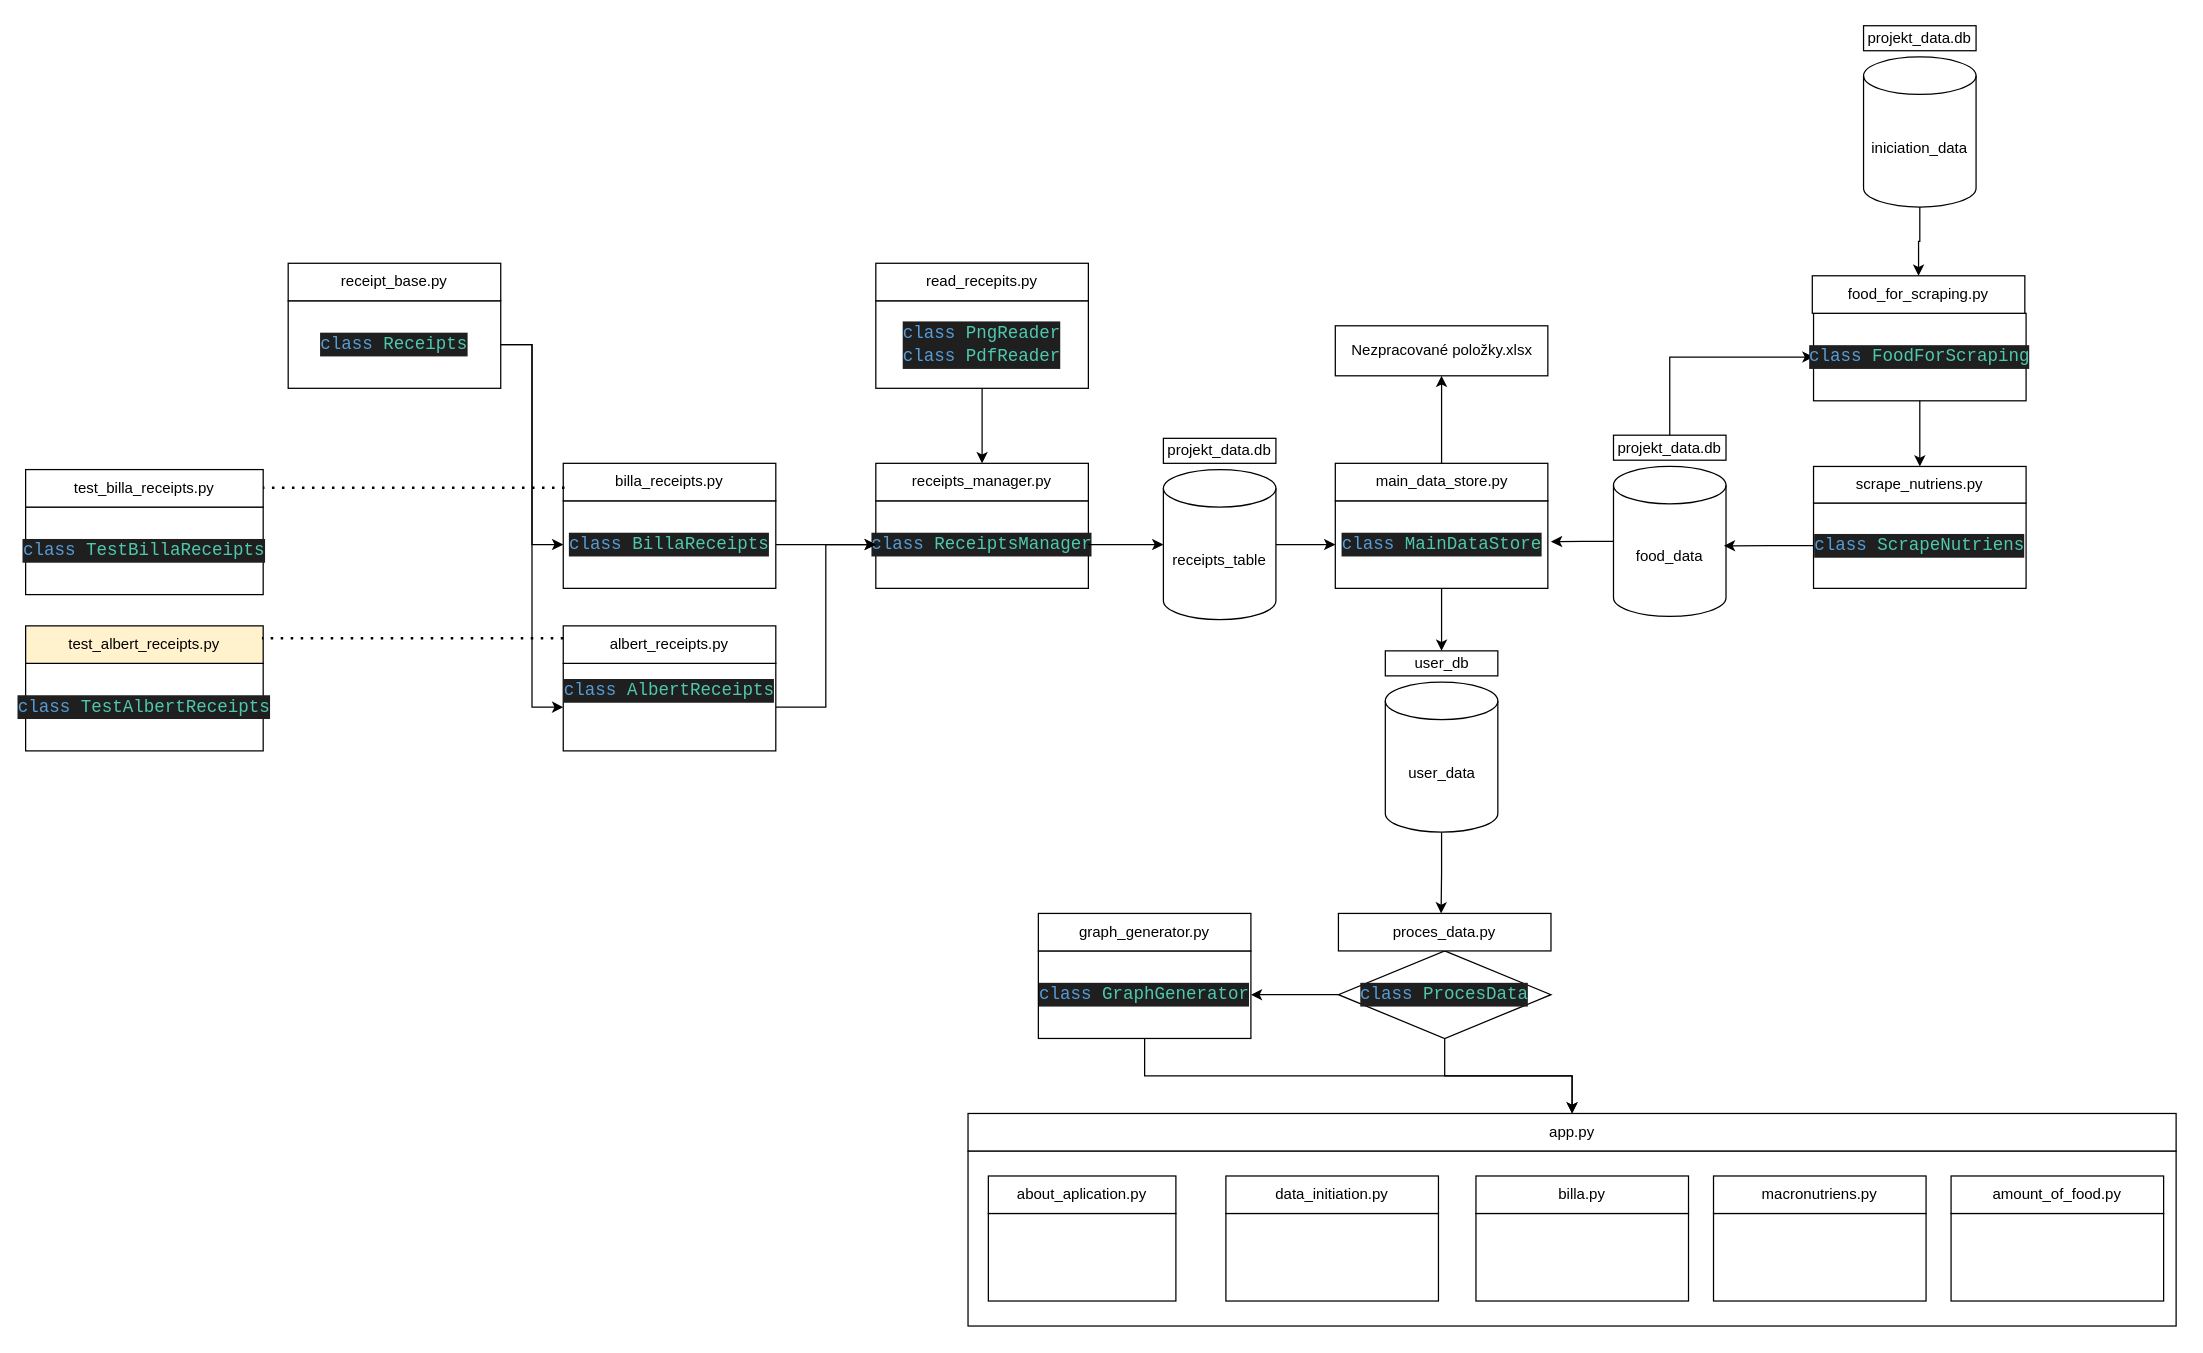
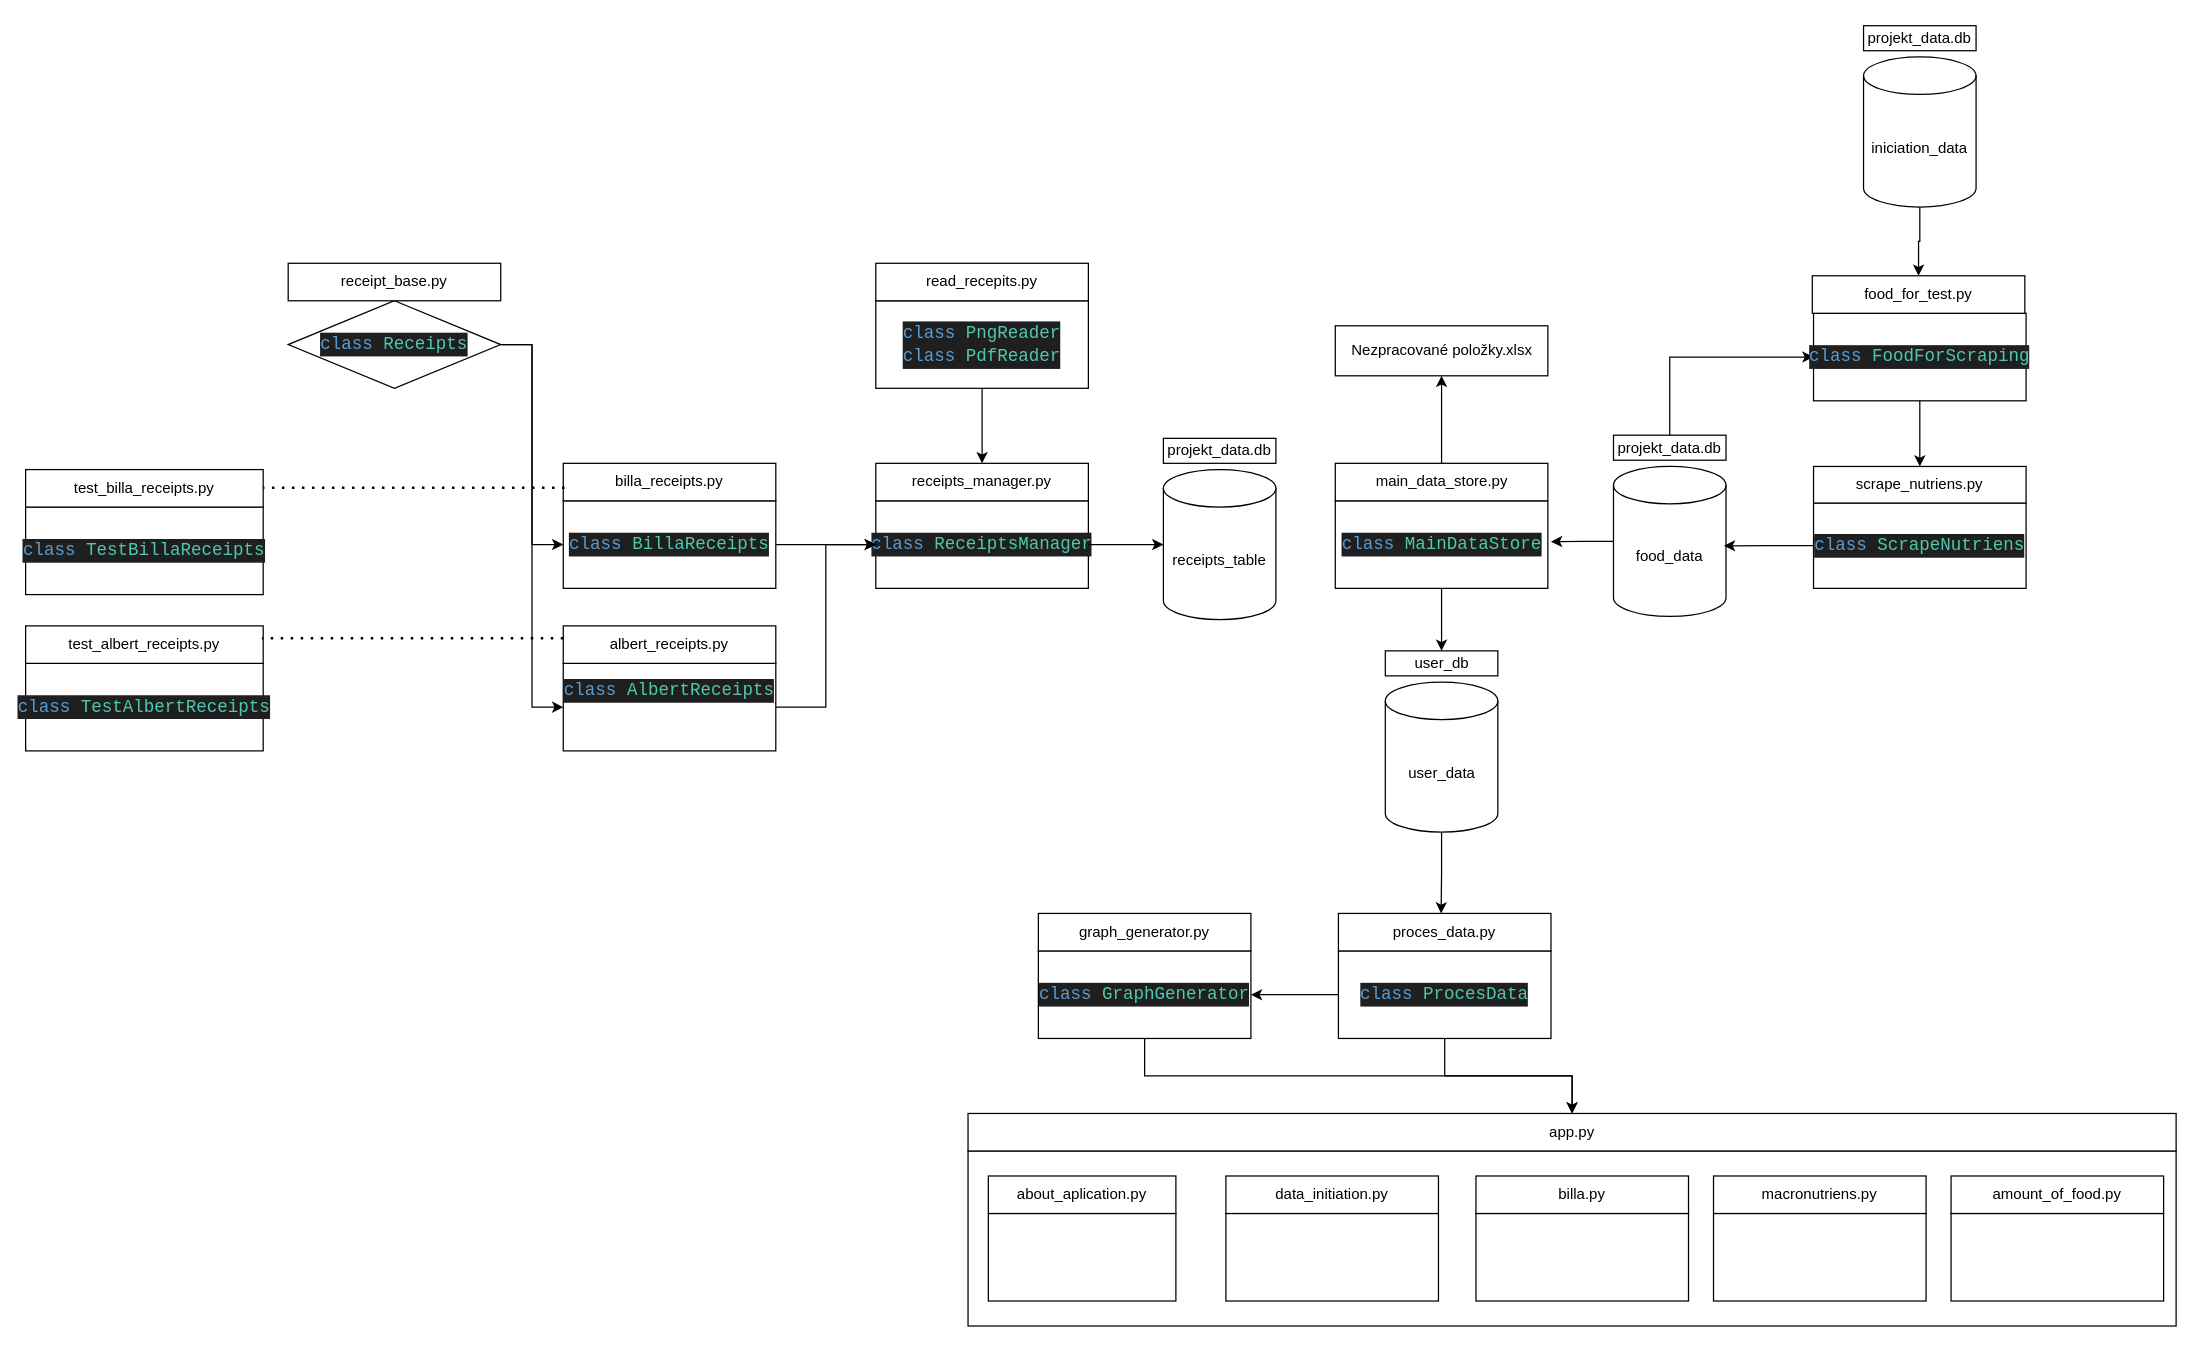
- <mxCell id="52" value="food_for_scraping.py" style="rounded=0;whiteSpace=wrap;html=1;" parent="50" vertex="1"><mxGeometry x="-1" width="170" height="30" as="geometry" /></mxCell>
+ <mxCell id="52" value="food_for_test.py" style="rounded=0;whiteSpace=wrap;html=1;" parent="50" vertex="1"><mxGeometry x="-1" width="170" height="30" as="geometry" /></mxCell>
- <mxCell id="6" value="&lt;pre&gt;&lt;div style=&quot;color: rgb(204, 204, 204); background-color: rgb(31, 31, 31); font-family: Consolas, &amp;quot;Courier New&amp;quot;, monospace; font-size: 14px; line-height: 19px;&quot;&gt;&lt;div style=&quot;line-height: 19px;&quot;&gt;&lt;span style=&quot;color: #569cd6;&quot;&gt;class&lt;/span&gt; &lt;span style=&quot;color: #4ec9b0;&quot;&gt;Receipts&lt;/span&gt;&lt;/div&gt;&lt;/div&gt;&lt;/pre&gt;" style="rounded=0;whiteSpace=wrap;html=1;align=center;" parent="5" vertex="1"><mxGeometry y="30" width="170" height="70" as="geometry" /></mxCell>
+ <mxCell id="6" value="&lt;pre&gt;&lt;div style=&quot;color: rgb(204, 204, 204); background-color: rgb(31, 31, 31); font-family: Consolas, &amp;quot;Courier New&amp;quot;, monospace; font-size: 14px; line-height: 19px;&quot;&gt;&lt;div style=&quot;line-height: 19px;&quot;&gt;&lt;span style=&quot;color: #569cd6;&quot;&gt;class&lt;/span&gt; &lt;span style=&quot;color: #4ec9b0;&quot;&gt;Receipts&lt;/span&gt;&lt;/div&gt;&lt;/div&gt;&lt;/pre&gt;" style="rhombus;whiteSpace=wrap;html=1;align=center;" parent="5" vertex="1"><mxGeometry y="30" width="170" height="70" as="geometry" /></mxCell>
- <mxCell id="36" value="" style="edgeStyle=orthogonalEdgeStyle;rounded=0;orthogonalLoop=1;jettySize=auto;html=1;entryX=0;entryY=0.5;entryDx=0;entryDy=0;" parent="1" source="37" target="33" edge="1"><mxGeometry relative="1" as="geometry" /></mxCell>
- <mxCell id="19" value="test_albert_receipts.py" style="rounded=0;whiteSpace=wrap;html=1;fillColor=#fff2cc;" parent="17" vertex="1"><mxGeometry width="190" height="30" as="geometry" /></mxCell>
+ <mxCell id="19" value="test_albert_receipts.py" style="rounded=0;whiteSpace=wrap;html=1;" parent="17" vertex="1"><mxGeometry width="190" height="30" as="geometry" /></mxCell>
- <mxCell id="60" value="&lt;pre&gt;&lt;div style=&quot;color: rgb(204, 204, 204); background-color: rgb(31, 31, 31); font-family: Consolas, &amp;quot;Courier New&amp;quot;, monospace; font-size: 14px; line-height: 19px;&quot;&gt;&lt;div style=&quot;line-height: 19px;&quot;&gt;&lt;div style=&quot;line-height: 19px;&quot;&gt;&lt;div style=&quot;line-height: 19px;&quot;&gt;&lt;div style=&quot;line-height: 19px;&quot;&gt;&lt;span style=&quot;color: #569cd6;&quot;&gt;class&lt;/span&gt; &lt;span style=&quot;color: #4ec9b0;&quot;&gt;ProcesData&lt;/span&gt;&lt;/div&gt;&lt;/div&gt;&lt;/div&gt;&lt;/div&gt;&lt;/div&gt;&lt;/pre&gt;" style="rhombus;whiteSpace=wrap;html=1;align=center;" parent="59" vertex="1"><mxGeometry y="30" width="170" height="70" as="geometry" /></mxCell>
+ <mxCell id="60" value="&lt;pre&gt;&lt;div style=&quot;color: rgb(204, 204, 204); background-color: rgb(31, 31, 31); font-family: Consolas, &amp;quot;Courier New&amp;quot;, monospace; font-size: 14px; line-height: 19px;&quot;&gt;&lt;div style=&quot;line-height: 19px;&quot;&gt;&lt;div style=&quot;line-height: 19px;&quot;&gt;&lt;div style=&quot;line-height: 19px;&quot;&gt;&lt;div style=&quot;line-height: 19px;&quot;&gt;&lt;span style=&quot;color: #569cd6;&quot;&gt;class&lt;/span&gt; &lt;span style=&quot;color: #4ec9b0;&quot;&gt;ProcesData&lt;/span&gt;&lt;/div&gt;&lt;/div&gt;&lt;/div&gt;&lt;/div&gt;&lt;/div&gt;&lt;/pre&gt;" style="rounded=0;whiteSpace=wrap;html=1;align=center;" parent="59" vertex="1"><mxGeometry y="30" width="170" height="70" as="geometry" /></mxCell>
